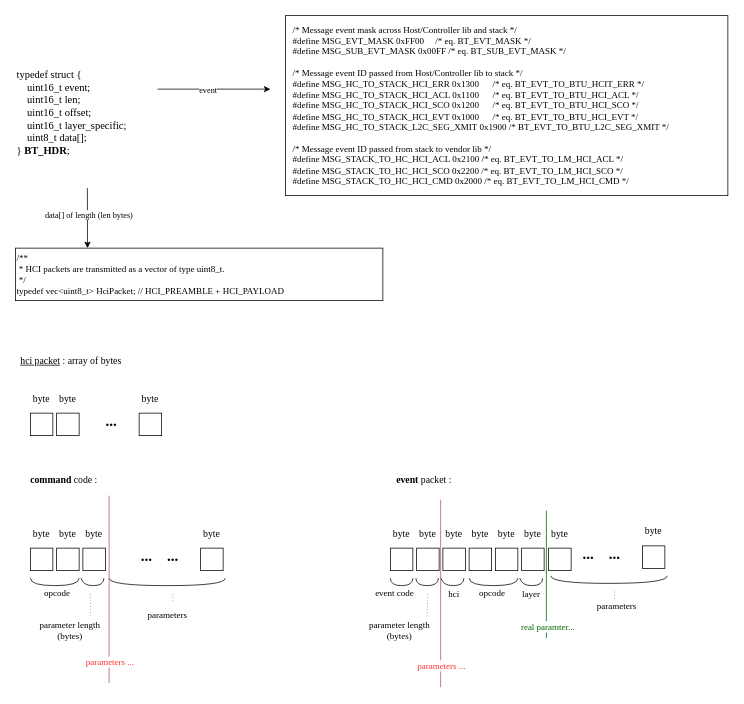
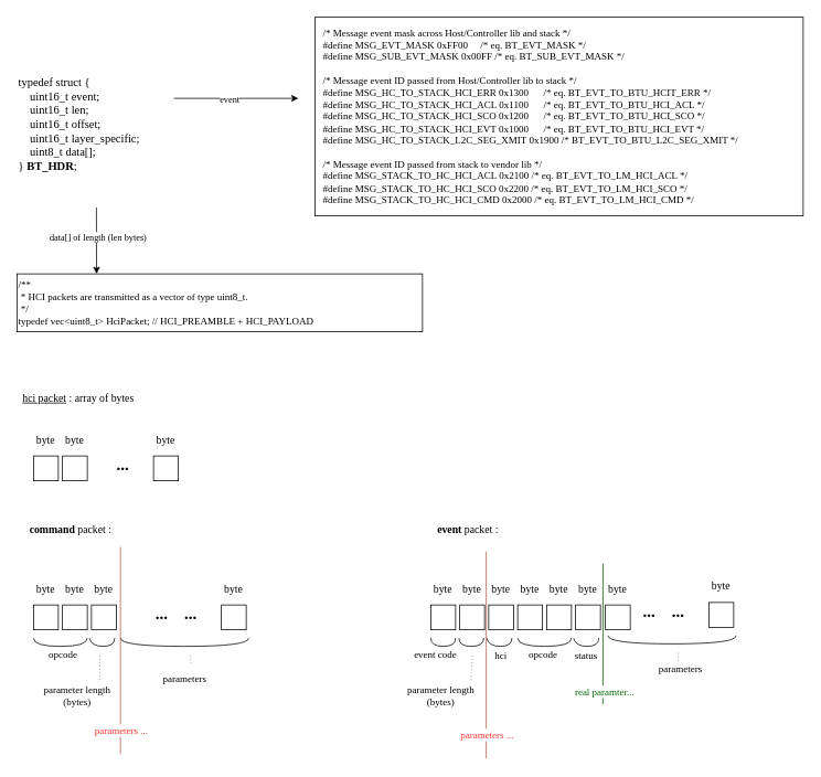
- <mxCell id="18" value="&lt;font style=&quot;font-size: 13px&quot;&gt;&lt;b&gt;command&lt;/b&gt; code :&lt;/font&gt;" style="text;html=1;strokeColor=none;fillColor=none;align=center;verticalAlign=middle;whiteSpace=wrap;rounded=0;fontFamily=Comic Sans MS;fontSize=20;" parent="1" vertex="1"><mxGeometry x="30" y="630" width="110" height="10" as="geometry" /></mxCell>
+ <mxCell id="18" value="&lt;font style=&quot;font-size: 13px&quot;&gt;&lt;b&gt;command&lt;/b&gt; packet :&lt;/font&gt;" style="text;html=1;strokeColor=none;fillColor=none;align=center;verticalAlign=middle;whiteSpace=wrap;rounded=0;fontFamily=Comic Sans MS;fontSize=20;" parent="1" vertex="1"><mxGeometry x="30" y="630" width="110" height="10" as="geometry" /></mxCell>
- <mxCell id="63" value="layer" style="text;html=1;strokeColor=none;fillColor=none;align=center;verticalAlign=middle;whiteSpace=wrap;rounded=0;fontFamily=Comic Sans MS;fontSize=12;" parent="1" vertex="1"><mxGeometry x="674.25" y="784" width="67.75" height="13" as="geometry" /></mxCell>
+ <mxCell id="63" value="status" style="text;html=1;strokeColor=none;fillColor=none;align=center;verticalAlign=middle;whiteSpace=wrap;rounded=0;fontFamily=Comic Sans MS;fontSize=12;" parent="1" vertex="1"><mxGeometry x="674.25" y="784" width="67.75" height="13" as="geometry" /></mxCell>
